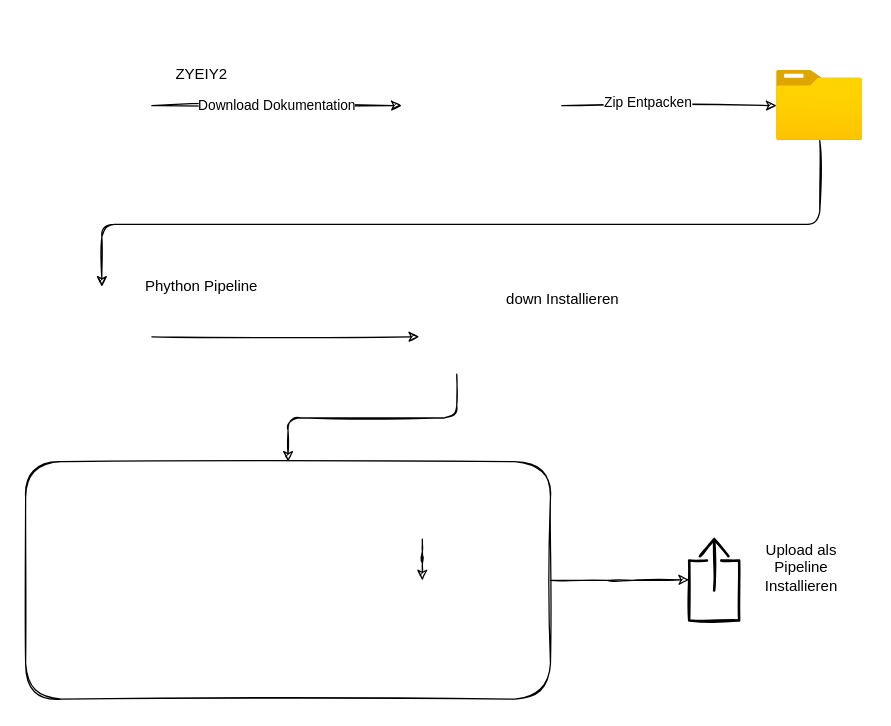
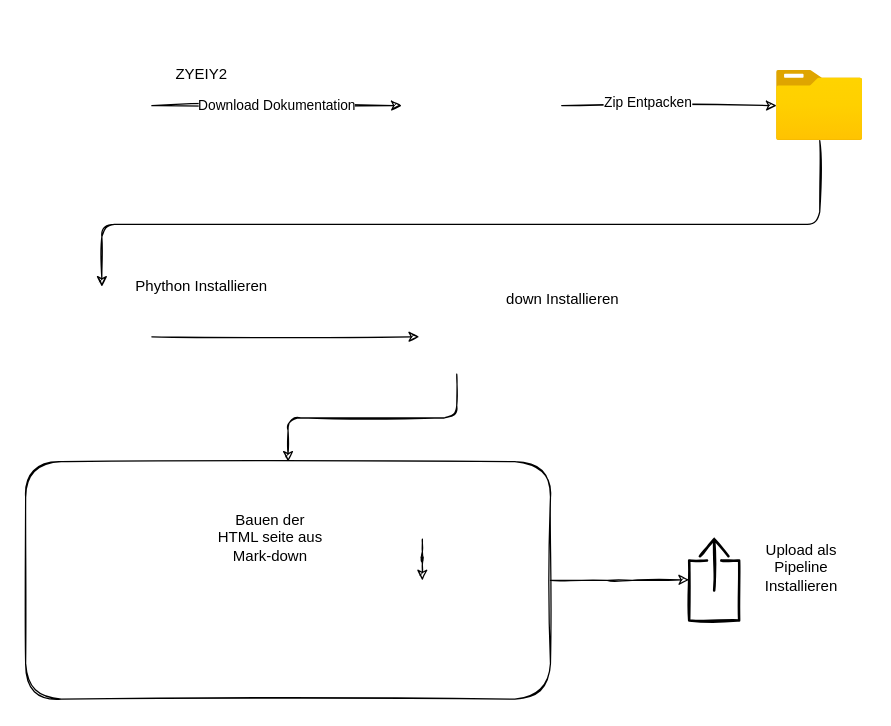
- <mxCell id="18" value="Phython Pipeline" style="text;html=1;strokeColor=none;fillColor=none;align=center;verticalAlign=middle;whiteSpace=wrap;rounded=1;sketch=1;" vertex="1" parent="1"><mxGeometry x="101" y="219" width="120" height="20" as="geometry" /></mxCell>
+ <mxCell id="18" value="Phython Installieren" style="text;html=1;strokeColor=none;fillColor=none;align=center;verticalAlign=middle;whiteSpace=wrap;rounded=1;sketch=1;" vertex="1" parent="1"><mxGeometry x="101" y="219" width="120" height="20" as="geometry" /></mxCell>
+ <mxCell id="20" value="Bauen der HTML seite aus Mark-down" style="text;html=1;strokeColor=none;fillColor=none;align=center;verticalAlign=middle;whiteSpace=wrap;rounded=1;sketch=1;" vertex="1" parent="1"><mxGeometry x="171" y="400" width="90" height="59" as="geometry" /></mxCell>
